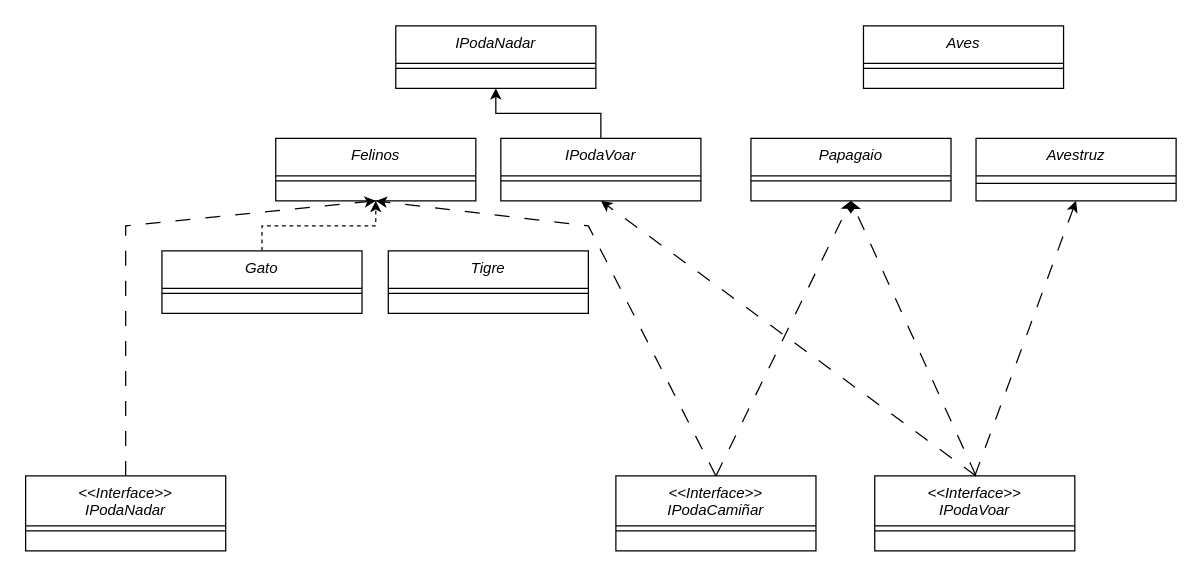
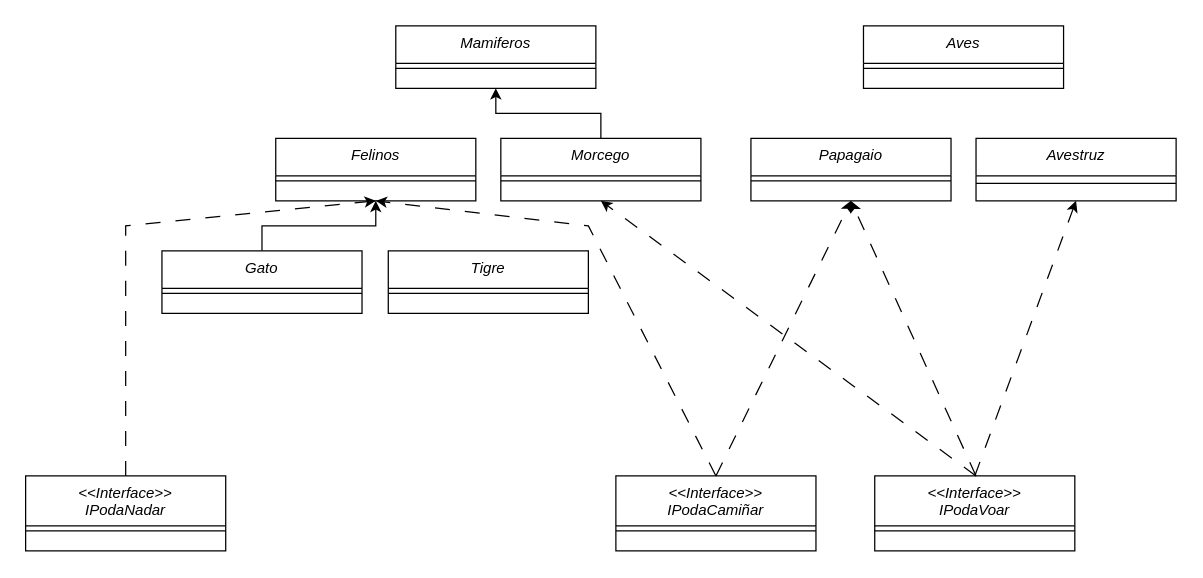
- <mxCell id="6" value="IPodaNadar" style="swimlane;fontStyle=2;align=center;verticalAlign=top;childLayout=stackLayout;horizontal=1;startSize=30;horizontalStack=0;resizeParent=1;resizeLast=0;collapsible=1;marginBottom=0;rounded=0;shadow=0;strokeWidth=1;" vertex="1" parent="1"><mxGeometry x="316" y="20" width="160" height="50" as="geometry"><mxRectangle x="230" y="140" width="160" height="26" as="alternateBounds" /></mxGeometry></mxCell>
+ <mxCell id="6" value="Mamiferos" style="swimlane;fontStyle=2;align=center;verticalAlign=top;childLayout=stackLayout;horizontal=1;startSize=30;horizontalStack=0;resizeParent=1;resizeLast=0;collapsible=1;marginBottom=0;rounded=0;shadow=0;strokeWidth=1;" vertex="1" parent="1"><mxGeometry x="316" y="20" width="160" height="50" as="geometry"><mxRectangle x="230" y="140" width="160" height="26" as="alternateBounds" /></mxGeometry></mxCell>
- <mxCell id="22" value="IPodaVoar" style="swimlane;fontStyle=2;align=center;verticalAlign=top;childLayout=stackLayout;horizontal=1;startSize=30;horizontalStack=0;resizeParent=1;resizeLast=0;collapsible=1;marginBottom=0;rounded=0;shadow=0;strokeWidth=1;" vertex="1" parent="1"><mxGeometry x="400" y="110" width="160" height="50" as="geometry"><mxRectangle x="230" y="140" width="160" height="26" as="alternateBounds" /></mxGeometry></mxCell>
+ <mxCell id="22" value="Morcego" style="swimlane;fontStyle=2;align=center;verticalAlign=top;childLayout=stackLayout;horizontal=1;startSize=30;horizontalStack=0;resizeParent=1;resizeLast=0;collapsible=1;marginBottom=0;rounded=0;shadow=0;strokeWidth=1;" vertex="1" parent="1"><mxGeometry x="400" y="110" width="160" height="50" as="geometry"><mxRectangle x="230" y="140" width="160" height="26" as="alternateBounds" /></mxGeometry></mxCell>
- <mxCell id="8" style="edgeStyle=orthogonalEdgeStyle;rounded=0;orthogonalLoop=1;jettySize=auto;html=1;exitX=0.5;exitY=0;exitDx=0;exitDy=0;entryX=0.5;entryY=1;entryDx=0;entryDy=0;dashed=1;" edge="1" parent="1" source="9" target="17"><mxGeometry relative="1" as="geometry" /></mxCell>
+ <mxCell id="8" style="edgeStyle=orthogonalEdgeStyle;rounded=0;orthogonalLoop=1;jettySize=auto;html=1;exitX=0.5;exitY=0;exitDx=0;exitDy=0;entryX=0.5;entryY=1;entryDx=0;entryDy=0;" edge="1" parent="1" source="9" target="17"><mxGeometry relative="1" as="geometry" /></mxCell>
